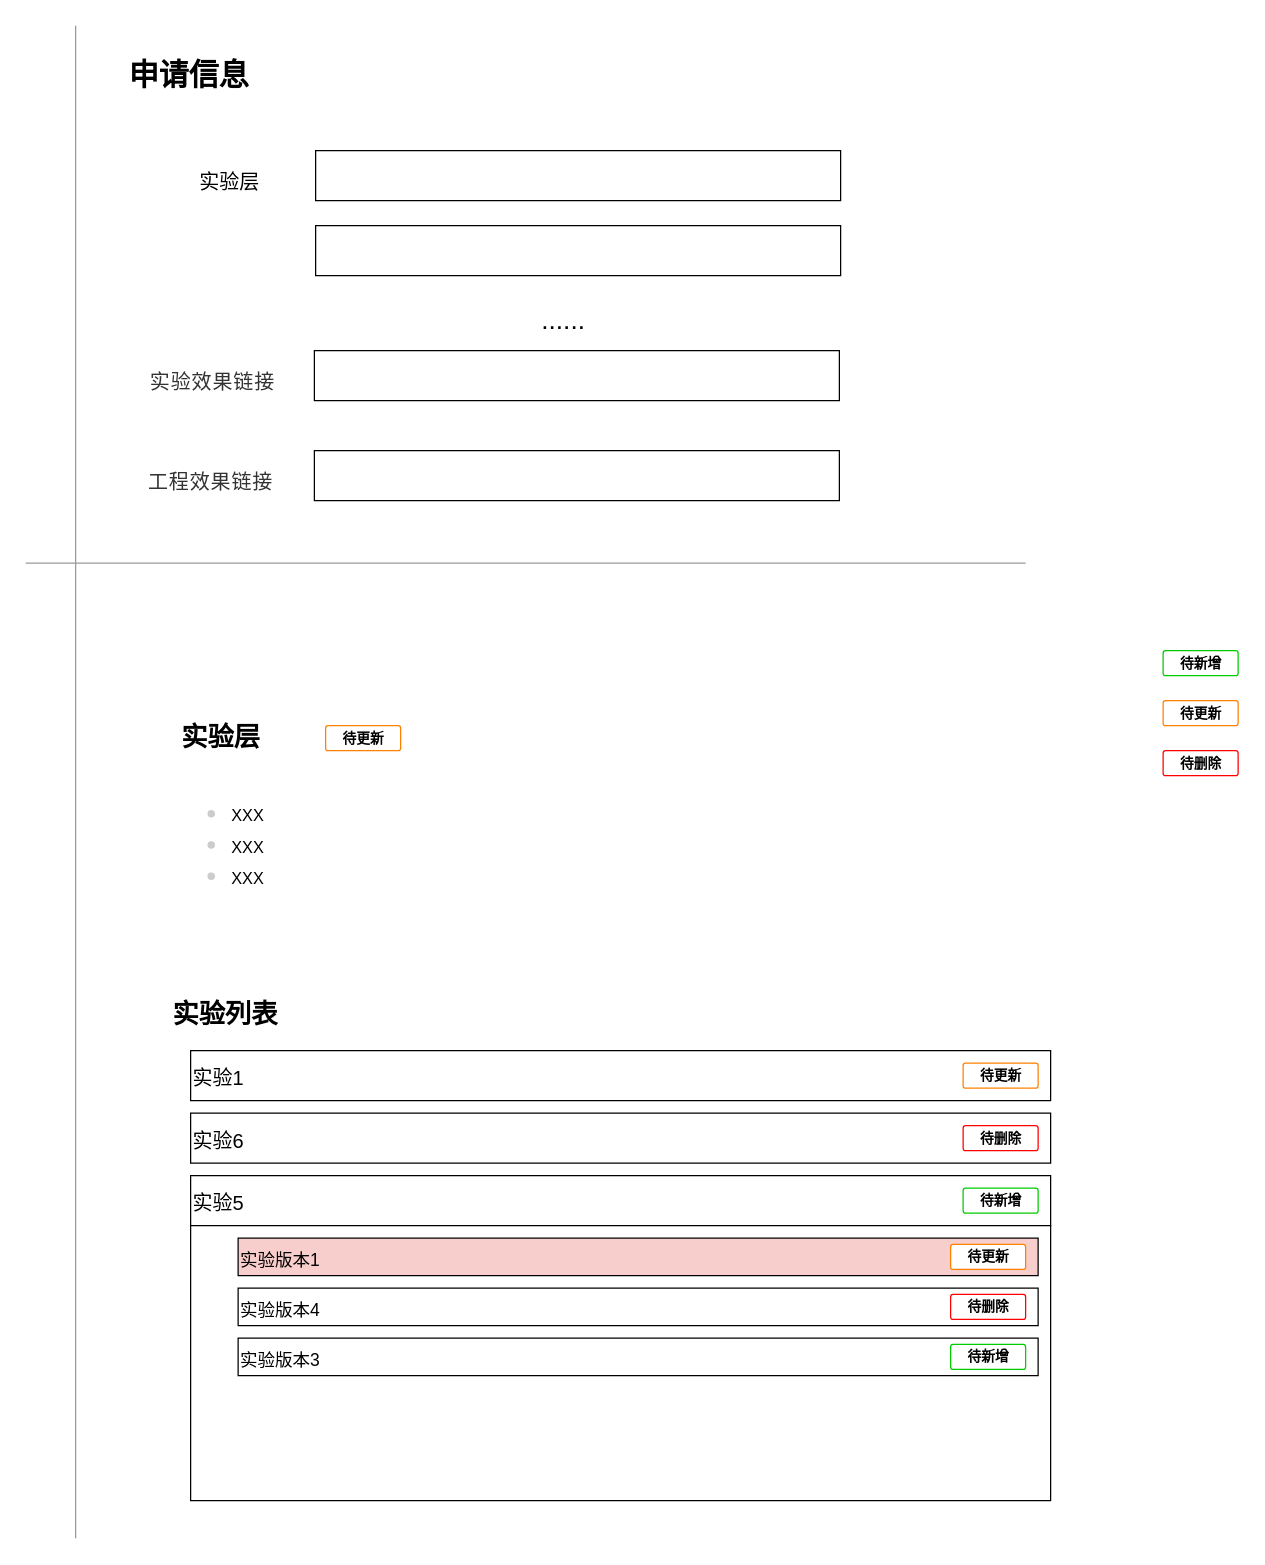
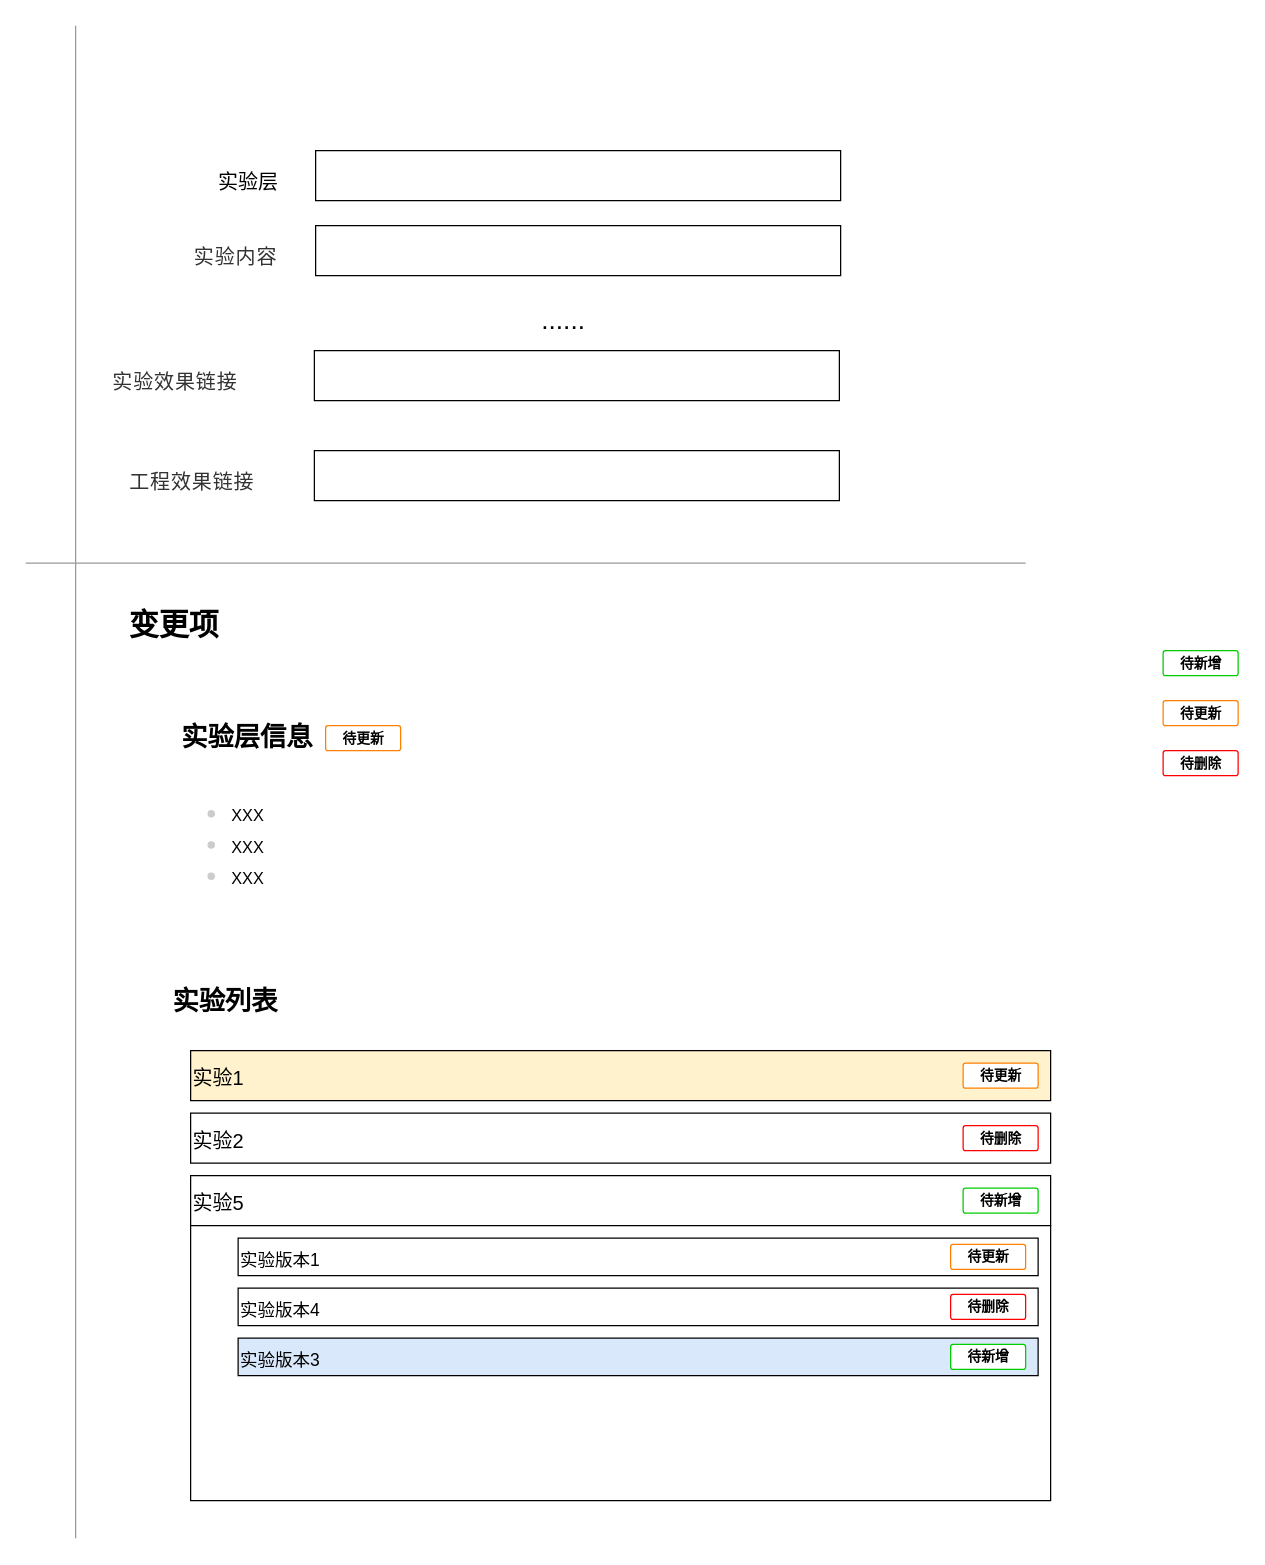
- <mxCell id="3" value="&lt;h1&gt;申请信息&lt;/h1&gt;" style="text;html=1;strokeColor=none;fillColor=none;spacing=5;spacingTop=-20;whiteSpace=wrap;overflow=hidden;rounded=0;" vertex="1" parent="1"><mxGeometry x="97.5" y="40" width="114.5" height="50" as="geometry" /></mxCell>
- <mxCell id="8" value="实验层" style="text;html=1;strokeColor=none;fillColor=none;align=center;verticalAlign=middle;whiteSpace=wrap;rounded=0;fontSize=16;" vertex="1" parent="1"><mxGeometry x="147" y="130" width="73" height="30" as="geometry" /></mxCell>
+ <mxCell id="8" value="实验层" style="text;html=1;strokeColor=none;fillColor=none;align=center;verticalAlign=middle;whiteSpace=wrap;rounded=0;fontSize=16;" vertex="1" parent="1"><mxGeometry x="162" y="130" width="73" height="30" as="geometry" /></mxCell>
+ <mxCell id="9" value="&lt;span style=&quot;color: rgba(0, 0, 0, 0.8); font-family: arial, sans-serif; font-size: 16px; letter-spacing: 0.7px; text-align: left; background-color: rgb(255, 255, 255);&quot;&gt;实验内容&lt;/span&gt;" style="text;html=1;strokeColor=none;fillColor=none;align=center;verticalAlign=middle;whiteSpace=wrap;rounded=0;fontSize=16;" vertex="1" parent="1"><mxGeometry x="152" y="190" width="73" height="30" as="geometry" /></mxCell>
- <mxCell id="10" value="&lt;span style=&quot;color: rgba(0, 0, 0, 0.8); font-family: arial, sans-serif; font-size: 16px; letter-spacing: 0.7px; text-align: left; background-color: rgb(255, 255, 255);&quot;&gt;实验效果链接&lt;/span&gt;" style="text;html=1;strokeColor=none;fillColor=none;align=center;verticalAlign=middle;whiteSpace=wrap;rounded=0;fontSize=16;" vertex="1" parent="1"><mxGeometry x="115" y="290" width="110" height="30" as="geometry" /></mxCell>
+ <mxCell id="10" value="&lt;span style=&quot;color: rgba(0, 0, 0, 0.8); font-family: arial, sans-serif; font-size: 16px; letter-spacing: 0.7px; text-align: left; background-color: rgb(255, 255, 255);&quot;&gt;实验效果链接&lt;/span&gt;" style="text;html=1;strokeColor=none;fillColor=none;align=center;verticalAlign=middle;whiteSpace=wrap;rounded=0;fontSize=16;" vertex="1" parent="1"><mxGeometry x="85" y="290" width="110" height="30" as="geometry" /></mxCell>
- <mxCell id="11" value="&lt;span style=&quot;color: rgba(0, 0, 0, 0.8); font-family: arial, sans-serif; font-size: 16px; letter-spacing: 0.7px; text-align: left; background-color: rgb(255, 255, 255);&quot;&gt;工程效果链接&lt;/span&gt;" style="text;html=1;strokeColor=none;fillColor=none;align=center;verticalAlign=middle;whiteSpace=wrap;rounded=0;fontSize=16;" vertex="1" parent="1"><mxGeometry x="113" y="370" width="111" height="30" as="geometry" /></mxCell>
+ <mxCell id="11" value="&lt;span style=&quot;color: rgba(0, 0, 0, 0.8); font-family: arial, sans-serif; font-size: 16px; letter-spacing: 0.7px; text-align: left; background-color: rgb(255, 255, 255);&quot;&gt;工程效果链接&lt;/span&gt;" style="text;html=1;strokeColor=none;fillColor=none;align=center;verticalAlign=middle;whiteSpace=wrap;rounded=0;fontSize=16;" vertex="1" parent="1"><mxGeometry x="98" y="370" width="111" height="30" as="geometry" /></mxCell>
+ <mxCell id="15" value="&lt;h1&gt;变更项&lt;/h1&gt;" style="text;html=1;strokeColor=none;fillColor=none;spacing=5;spacingTop=-20;whiteSpace=wrap;overflow=hidden;rounded=0;" vertex="1" parent="1"><mxGeometry x="97.5" y="480" width="114.5" height="50" as="geometry" /></mxCell>
- <mxCell id="16" value="&lt;h1&gt;&lt;font color=&quot;#000000&quot; style=&quot;font-size: 21px&quot;&gt;实验层&lt;/font&gt;&lt;/h1&gt;&lt;p style=&quot;font-size: 20px&quot;&gt;&lt;/p&gt;&lt;ul&gt;&lt;li&gt;&lt;font color=&quot;#000000&quot; style=&quot;font-size: 13px&quot;&gt;XXX&amp;nbsp; &amp;nbsp; &amp;nbsp; &amp;nbsp; &amp;nbsp; &amp;nbsp; &amp;nbsp; &amp;nbsp; &amp;nbsp; &amp;nbsp; &amp;nbsp; &amp;nbsp; &amp;nbsp;&amp;nbsp;&lt;/font&gt;&lt;/li&gt;&lt;li&gt;&lt;font color=&quot;#000000&quot; style=&quot;font-size: 13px&quot;&gt;XXX&lt;/font&gt;&lt;/li&gt;&lt;li&gt;&lt;font color=&quot;#000000&quot; style=&quot;font-size: 13px&quot;&gt;XXX&lt;/font&gt;&lt;/li&gt;&lt;/ul&gt;&lt;p&gt;&lt;/p&gt;" style="text;html=1;strokeColor=none;fillColor=none;spacing=5;spacingTop=-20;whiteSpace=wrap;overflow=hidden;rounded=0;fontSize=21;fontColor=#CCCCCC;labelBorderColor=none;" vertex="1" parent="1"><mxGeometry x="140" y="540" width="250" height="210" as="geometry" /></mxCell>
+ <mxCell id="16" value="&lt;h1&gt;&lt;font color=&quot;#000000&quot; style=&quot;font-size: 21px&quot;&gt;实验层信息&lt;/font&gt;&lt;/h1&gt;&lt;p style=&quot;font-size: 20px&quot;&gt;&lt;/p&gt;&lt;ul&gt;&lt;li&gt;&lt;font color=&quot;#000000&quot; style=&quot;font-size: 13px&quot;&gt;XXX&amp;nbsp; &amp;nbsp; &amp;nbsp; &amp;nbsp; &amp;nbsp; &amp;nbsp; &amp;nbsp; &amp;nbsp; &amp;nbsp; &amp;nbsp; &amp;nbsp; &amp;nbsp; &amp;nbsp;&amp;nbsp;&lt;/font&gt;&lt;/li&gt;&lt;li&gt;&lt;font color=&quot;#000000&quot; style=&quot;font-size: 13px&quot;&gt;XXX&lt;/font&gt;&lt;/li&gt;&lt;li&gt;&lt;font color=&quot;#000000&quot; style=&quot;font-size: 13px&quot;&gt;XXX&lt;/font&gt;&lt;/li&gt;&lt;/ul&gt;&lt;p&gt;&lt;/p&gt;" style="text;html=1;strokeColor=none;fillColor=none;spacing=5;spacingTop=-20;whiteSpace=wrap;overflow=hidden;rounded=0;fontSize=21;fontColor=#CCCCCC;labelBorderColor=none;" vertex="1" parent="1"><mxGeometry x="140" y="540" width="250" height="210" as="geometry" /></mxCell>
- <mxCell id="18" value="&lt;b&gt;实验列表&lt;/b&gt;" style="text;html=1;strokeColor=none;fillColor=none;align=center;verticalAlign=middle;whiteSpace=wrap;rounded=0;fontSize=21;fontColor=#000000;" vertex="1" parent="1"><mxGeometry x="125" y="800" width="110" height="20" as="geometry" /></mxCell>
+ <mxCell id="18" value="&lt;b&gt;实验列表&lt;/b&gt;" style="text;html=1;strokeColor=none;fillColor=none;align=center;verticalAlign=middle;whiteSpace=wrap;rounded=0;fontSize=21;fontColor=#000000;" vertex="1" parent="1"><mxGeometry x="125" y="790" width="110" height="20" as="geometry" /></mxCell>
- <mxCell id="17" value="&lt;font style=&quot;font-size: 16px&quot;&gt;实验1&lt;/font&gt;" style="rounded=0;whiteSpace=wrap;html=1;fontSize=21;fontColor=#000000;align=left;" vertex="1" parent="1"><mxGeometry x="152" y="840" width="688" height="40" as="geometry" /></mxCell>
+ <mxCell id="17" value="&lt;font style=&quot;font-size: 16px&quot;&gt;实验1&lt;/font&gt;" style="rounded=0;whiteSpace=wrap;html=1;fontSize=21;fontColor=#000000;align=left;fillColor=#fff2cc;" vertex="1" parent="1"><mxGeometry x="152" y="840" width="688" height="40" as="geometry" /></mxCell>
- <mxCell id="24" value="&lt;font style=&quot;font-size: 16px&quot;&gt;实验6&lt;/font&gt;" style="rounded=0;whiteSpace=wrap;html=1;fontSize=21;fontColor=#000000;align=left;" vertex="1" parent="1"><mxGeometry x="152" y="890" width="688" height="40" as="geometry" /></mxCell>
+ <mxCell id="24" value="&lt;font style=&quot;font-size: 16px&quot;&gt;实验2&lt;/font&gt;" style="rounded=0;whiteSpace=wrap;html=1;fontSize=21;fontColor=#000000;align=left;" vertex="1" parent="1"><mxGeometry x="152" y="890" width="688" height="40" as="geometry" /></mxCell>
- <mxCell id="28" value="&lt;font style=&quot;font-size: 14px&quot;&gt;实验版本1&lt;/font&gt;" style="rounded=0;whiteSpace=wrap;html=1;strokeColor=#000000;fillColor=#f8cecc;fontSize=21;fontColor=#000000;align=left;" vertex="1" parent="1"><mxGeometry x="190" y="990" width="640" height="30" as="geometry" /></mxCell>
+ <mxCell id="28" value="&lt;font style=&quot;font-size: 14px&quot;&gt;实验版本1&lt;/font&gt;" style="rounded=0;whiteSpace=wrap;html=1;strokeColor=#000000;fillColor=#FFFFFF;fontSize=21;fontColor=#000000;align=left;" vertex="1" parent="1"><mxGeometry x="190" y="990" width="640" height="30" as="geometry" /></mxCell>
- <mxCell id="30" value="&lt;font style=&quot;font-size: 14px&quot;&gt;实验版本3&lt;/font&gt;" style="rounded=0;whiteSpace=wrap;html=1;strokeColor=#000000;fillColor=#FFFFFF;fontSize=21;fontColor=#000000;align=left;" vertex="1" parent="1"><mxGeometry x="190" y="1070" width="640" height="30" as="geometry" /></mxCell>
+ <mxCell id="30" value="&lt;font style=&quot;font-size: 14px&quot;&gt;实验版本3&lt;/font&gt;" style="rounded=0;whiteSpace=wrap;html=1;strokeColor=#000000;fillColor=#dae8fc;fontSize=21;fontColor=#000000;align=left;" vertex="1" parent="1"><mxGeometry x="190" y="1070" width="640" height="30" as="geometry" /></mxCell>
